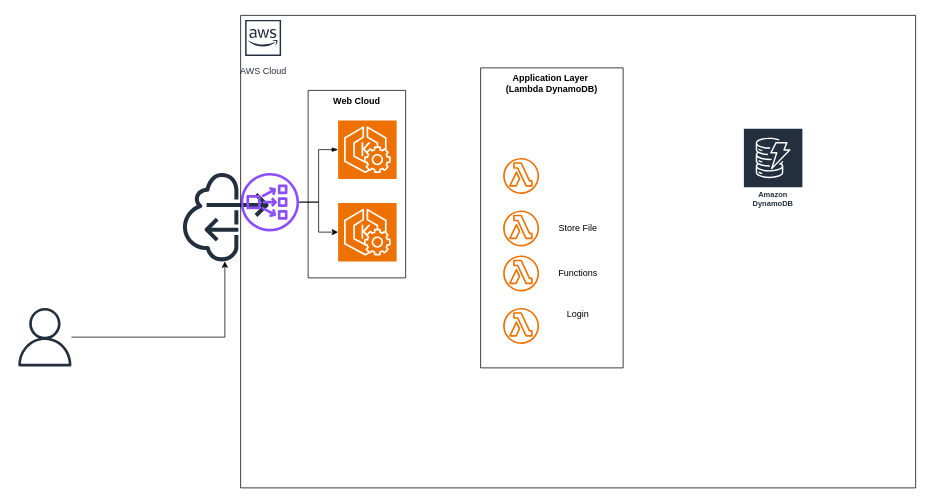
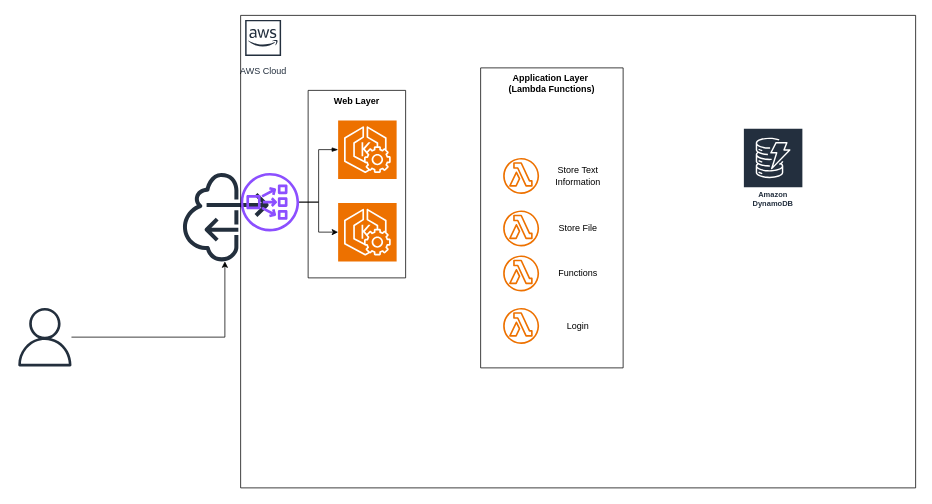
- <mxCell id="14" value="Application Layer &#10;(Lambda DynamoDB)" style="swimlane;startSize=0;verticalAlign=top;" vertex="1" parent="12"><mxGeometry x="320" y="70" width="190" height="400" as="geometry" /></mxCell>
+ <mxCell id="14" value="Application Layer &#10;(Lambda Functions)" style="swimlane;startSize=0;verticalAlign=top;" vertex="1" parent="12"><mxGeometry x="320" y="70" width="190" height="400" as="geometry" /></mxCell>
- <mxCell id="11" value="Web Cloud" style="swimlane;startSize=0;verticalAlign=top;" vertex="1" parent="1"><mxGeometry x="410" y="120" width="130" height="250" as="geometry" /></mxCell>
+ <mxCell id="11" value="Web Layer" style="swimlane;startSize=0;verticalAlign=top;" vertex="1" parent="1"><mxGeometry x="410" y="120" width="130" height="250" as="geometry" /></mxCell>
+ <mxCell id="22" value="Store Text Information" style="text;strokeColor=none;align=center;fillColor=none;html=1;verticalAlign=middle;whiteSpace=wrap;rounded=0;" vertex="1" parent="14"><mxGeometry x="90" y="129" width="80" height="30" as="geometry" /></mxCell>
- <mxCell id="16" value="Login" style="text;strokeColor=none;align=center;fillColor=none;html=1;verticalAlign=middle;whiteSpace=wrap;rounded=0;" vertex="1" parent="14"><mxGeometry x="90" y="314" width="80" height="30" as="geometry" /></mxCell>
+ <mxCell id="16" value="Login" style="text;strokeColor=none;align=center;fillColor=none;html=1;verticalAlign=middle;whiteSpace=wrap;rounded=0;" vertex="1" parent="14"><mxGeometry x="90" y="329" width="80" height="30" as="geometry" /></mxCell>
